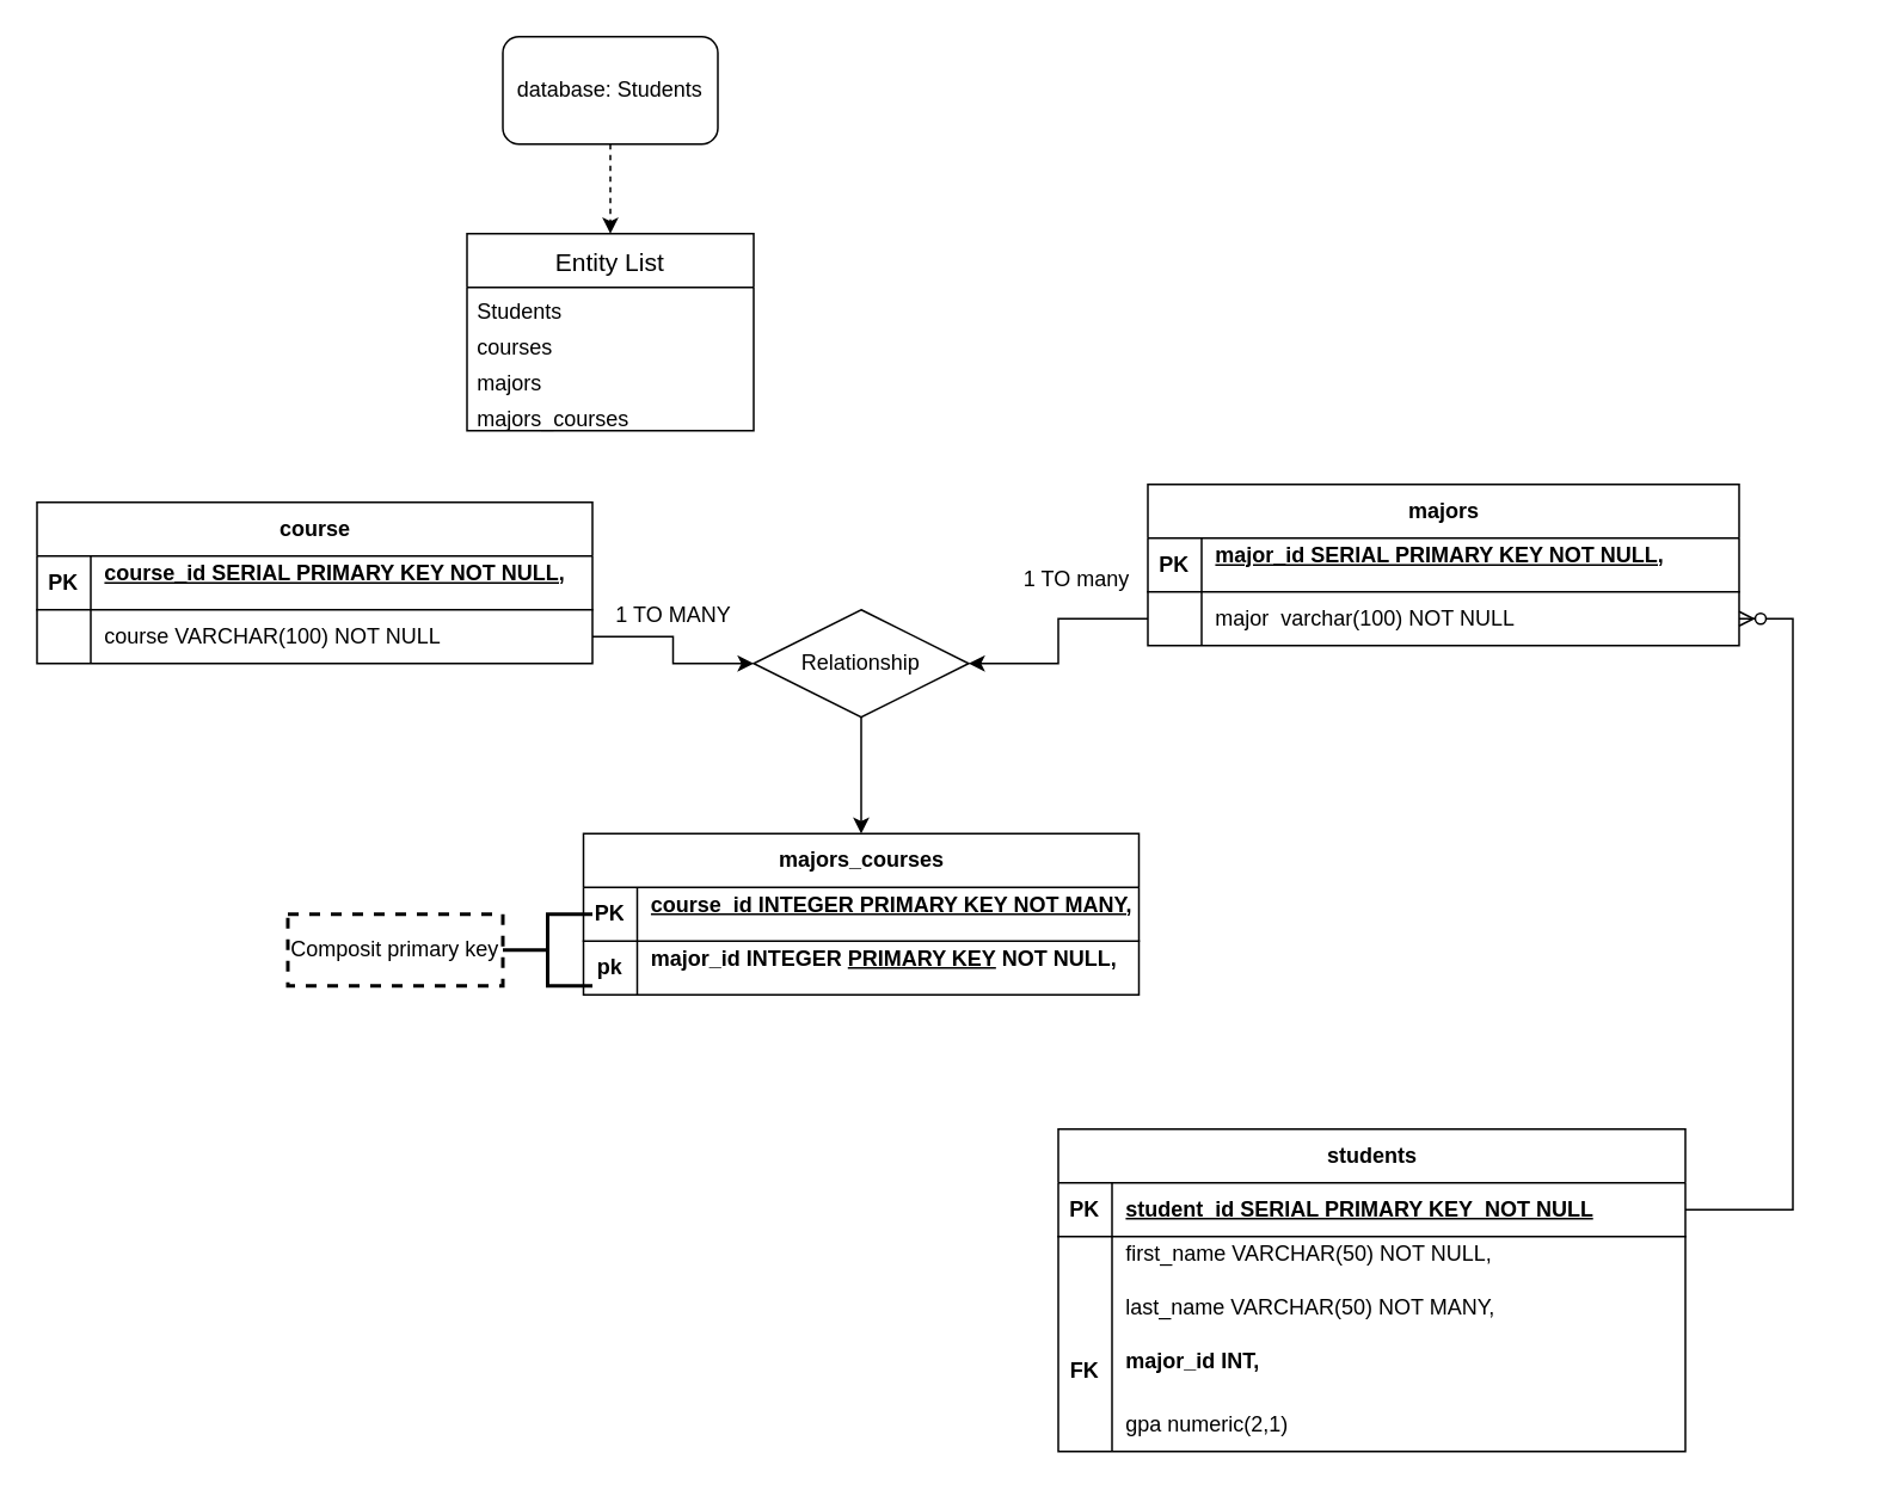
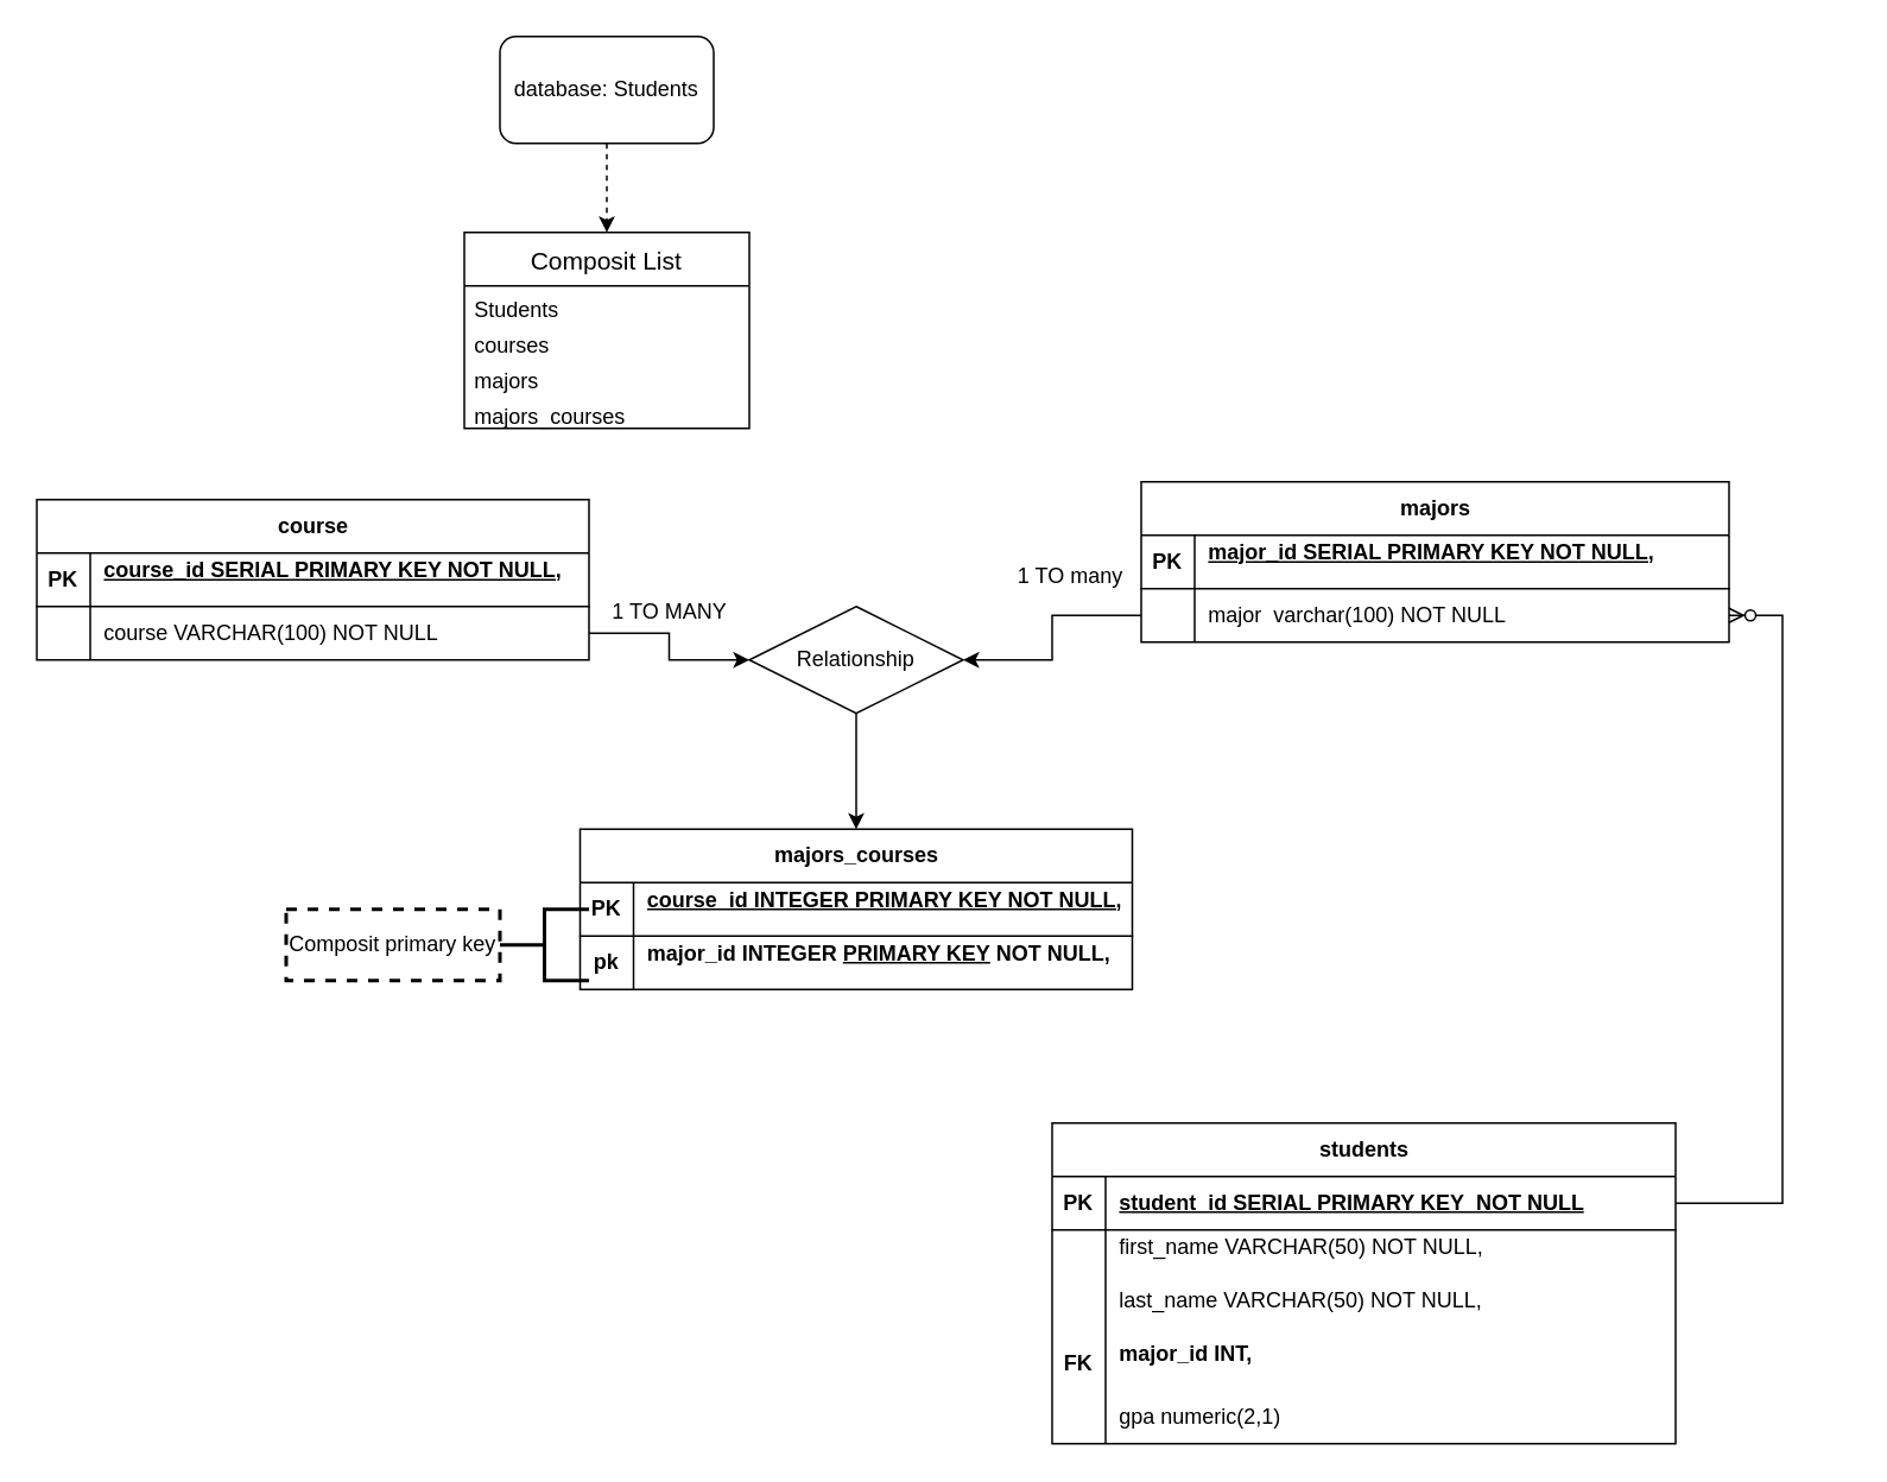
- <mxCell id="2" value="Entity List" style="swimlane;fontStyle=0;childLayout=stackLayout;horizontal=1;startSize=30;horizontalStack=0;resizeParent=1;resizeParentMax=0;resizeLast=0;collapsible=1;marginBottom=0;align=center;fontSize=14;" vertex="1" parent="1"><mxGeometry x="260" y="130" width="160" height="110" as="geometry" /></mxCell>
+ <mxCell id="2" value="Composit List" style="swimlane;fontStyle=0;childLayout=stackLayout;horizontal=1;startSize=30;horizontalStack=0;resizeParent=1;resizeParentMax=0;resizeLast=0;collapsible=1;marginBottom=0;align=center;fontSize=14;" vertex="1" parent="1"><mxGeometry x="260" y="130" width="160" height="110" as="geometry" /></mxCell>
- <mxCell id="43" value="&lt;div style=&quot;&quot;&gt;course_id INTEGER PRIMARY KEY NOT MANY,&lt;/div&gt;&lt;div&gt;&lt;br&gt;&lt;/div&gt;" style="shape=partialRectangle;connectable=0;fillColor=none;top=0;left=0;bottom=0;right=0;align=left;spacingLeft=6;fontStyle=5;overflow=hidden;whiteSpace=wrap;html=1;" vertex="1" parent="41"><mxGeometry x="30" width="280" height="30" as="geometry"><mxRectangle width="280" height="30" as="alternateBounds" /></mxGeometry></mxCell>
+ <mxCell id="43" value="&lt;div style=&quot;&quot;&gt;course_id INTEGER PRIMARY KEY NOT NULL,&lt;/div&gt;&lt;div&gt;&lt;br&gt;&lt;/div&gt;" style="shape=partialRectangle;connectable=0;fillColor=none;top=0;left=0;bottom=0;right=0;align=left;spacingLeft=6;fontStyle=5;overflow=hidden;whiteSpace=wrap;html=1;" vertex="1" parent="41"><mxGeometry x="30" width="280" height="30" as="geometry"><mxRectangle width="280" height="30" as="alternateBounds" /></mxGeometry></mxCell>
- <mxCell id="18" value="&lt;div style=&quot;&quot;&gt;last_name VARCHAR(50) NOT MANY,&lt;/div&gt;&lt;div&gt;&lt;br&gt;&lt;/div&gt;" style="shape=partialRectangle;connectable=0;fillColor=none;top=0;left=0;bottom=0;right=0;align=left;spacingLeft=6;overflow=hidden;whiteSpace=wrap;html=1;" vertex="1" parent="16"><mxGeometry x="30" width="320" height="30" as="geometry"><mxRectangle width="320" height="30" as="alternateBounds" /></mxGeometry></mxCell>
+ <mxCell id="18" value="&lt;div style=&quot;&quot;&gt;last_name VARCHAR(50) NOT NULL,&lt;/div&gt;&lt;div&gt;&lt;br&gt;&lt;/div&gt;" style="shape=partialRectangle;connectable=0;fillColor=none;top=0;left=0;bottom=0;right=0;align=left;spacingLeft=6;overflow=hidden;whiteSpace=wrap;html=1;" vertex="1" parent="16"><mxGeometry x="30" width="320" height="30" as="geometry"><mxRectangle width="320" height="30" as="alternateBounds" /></mxGeometry></mxCell>
